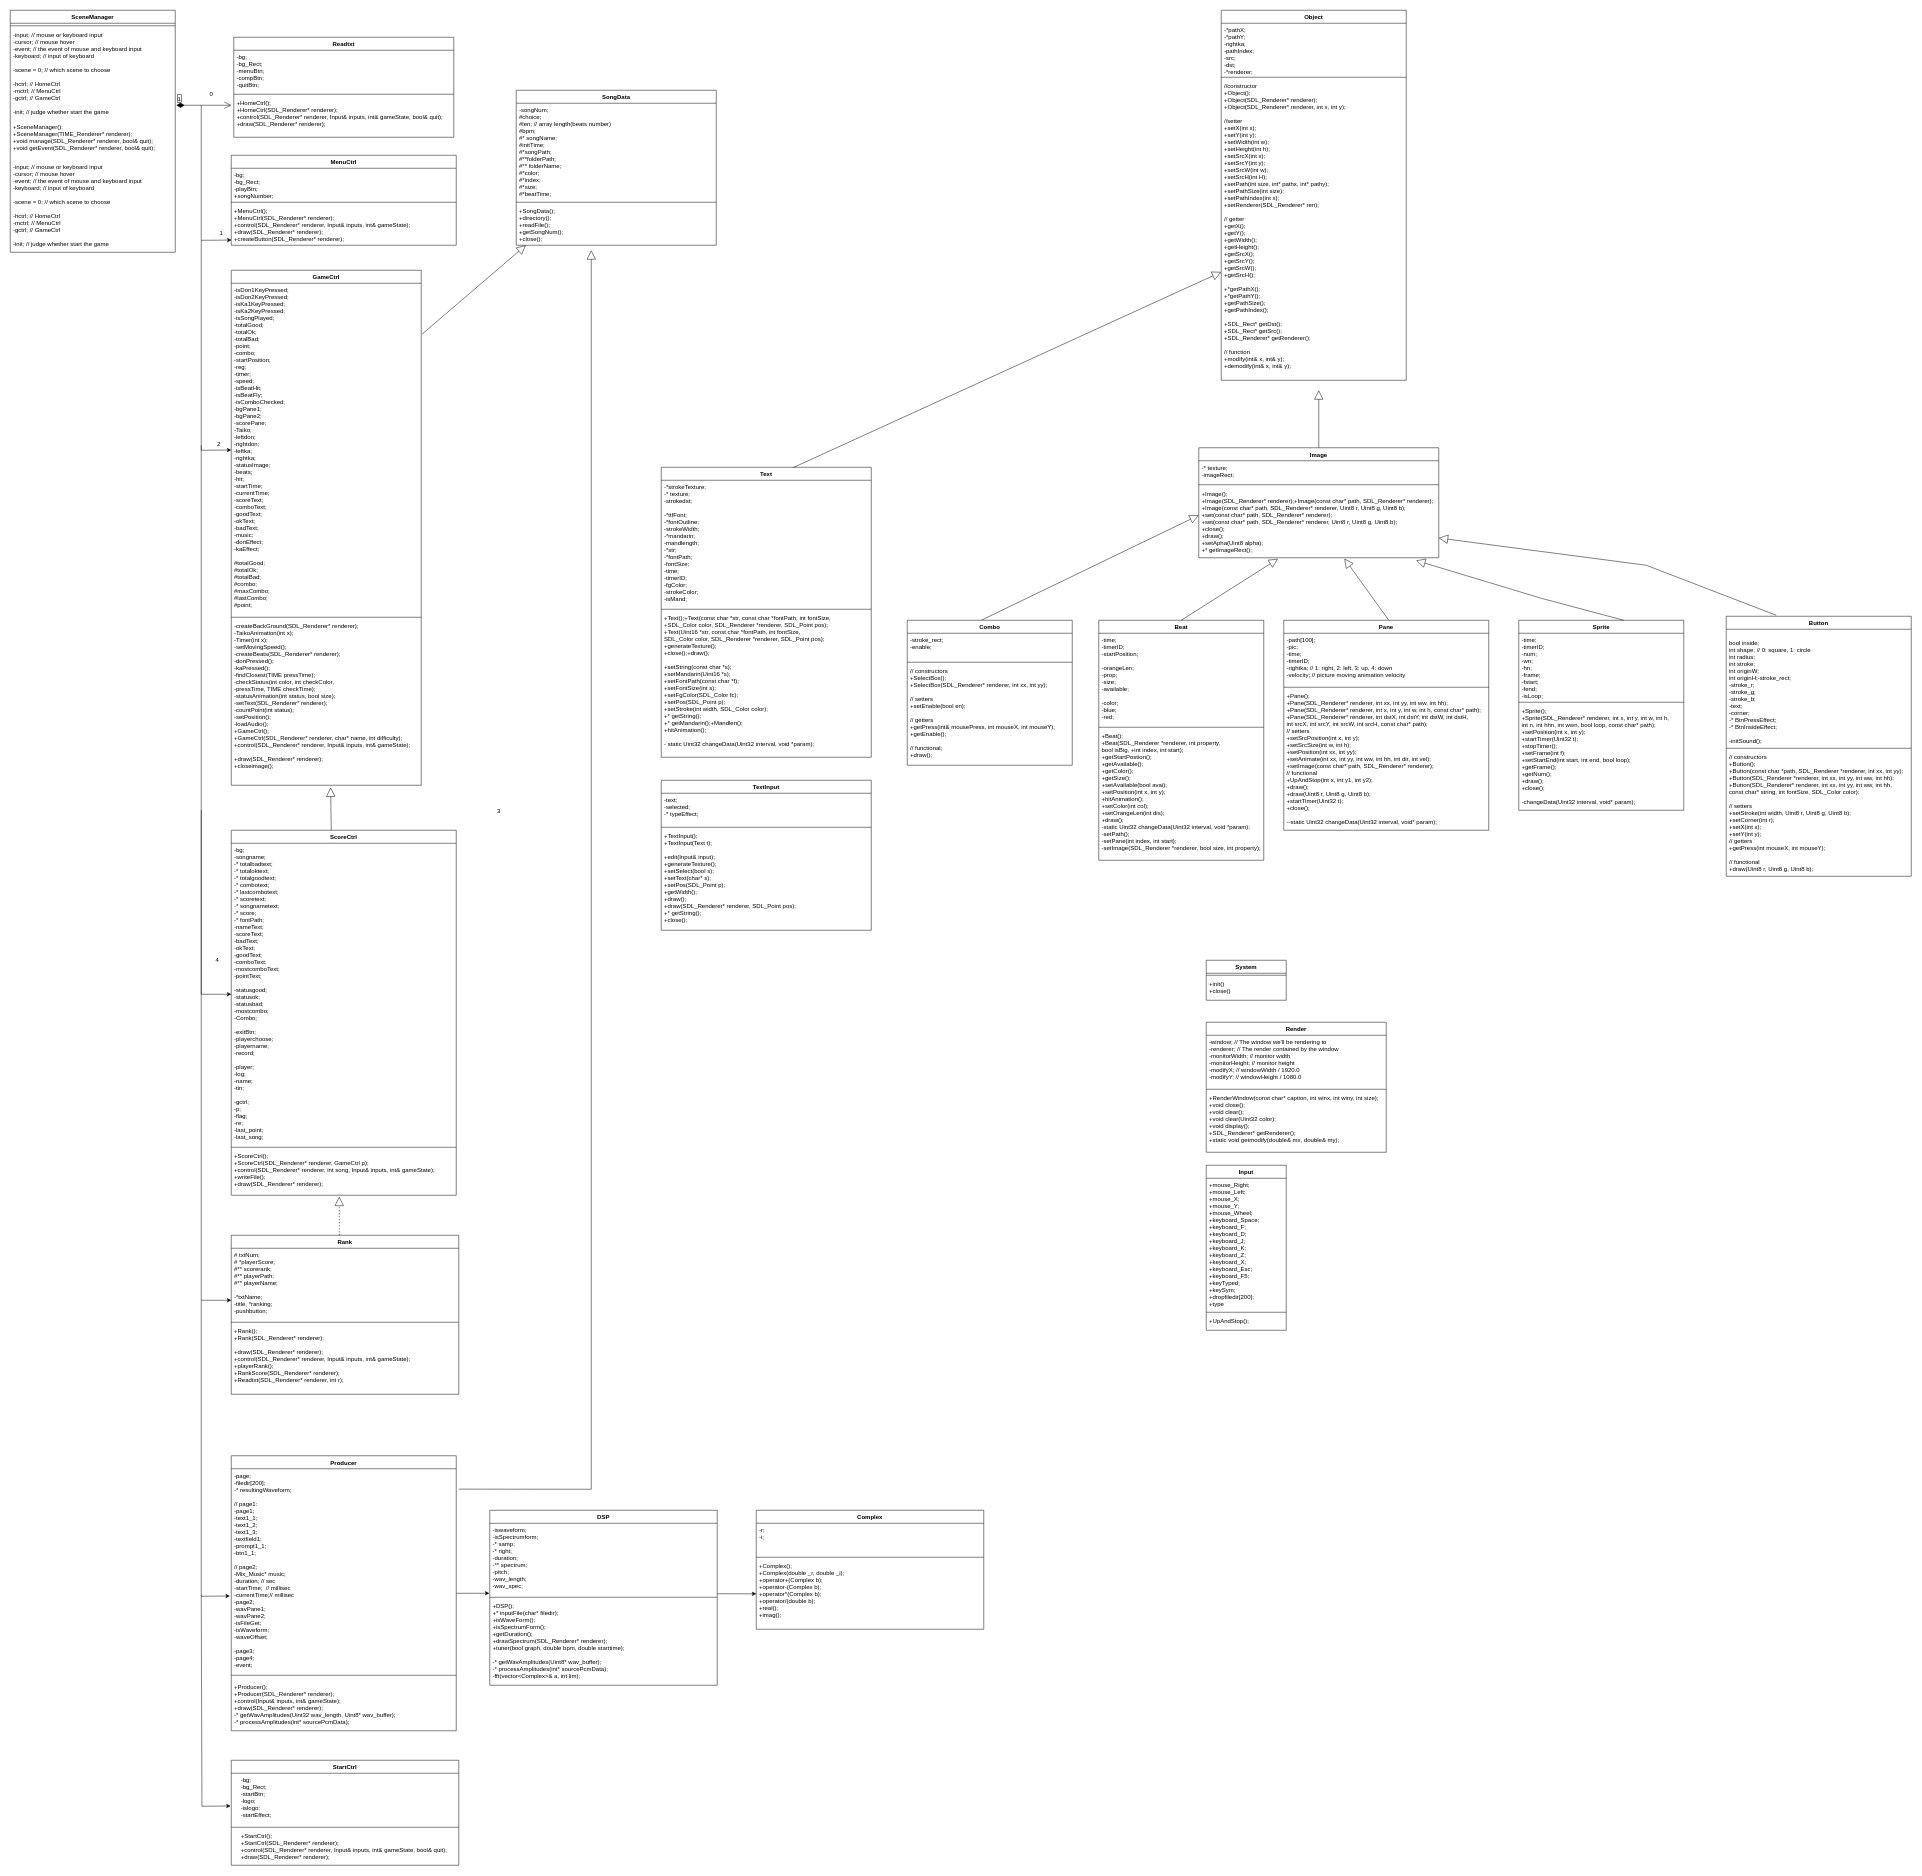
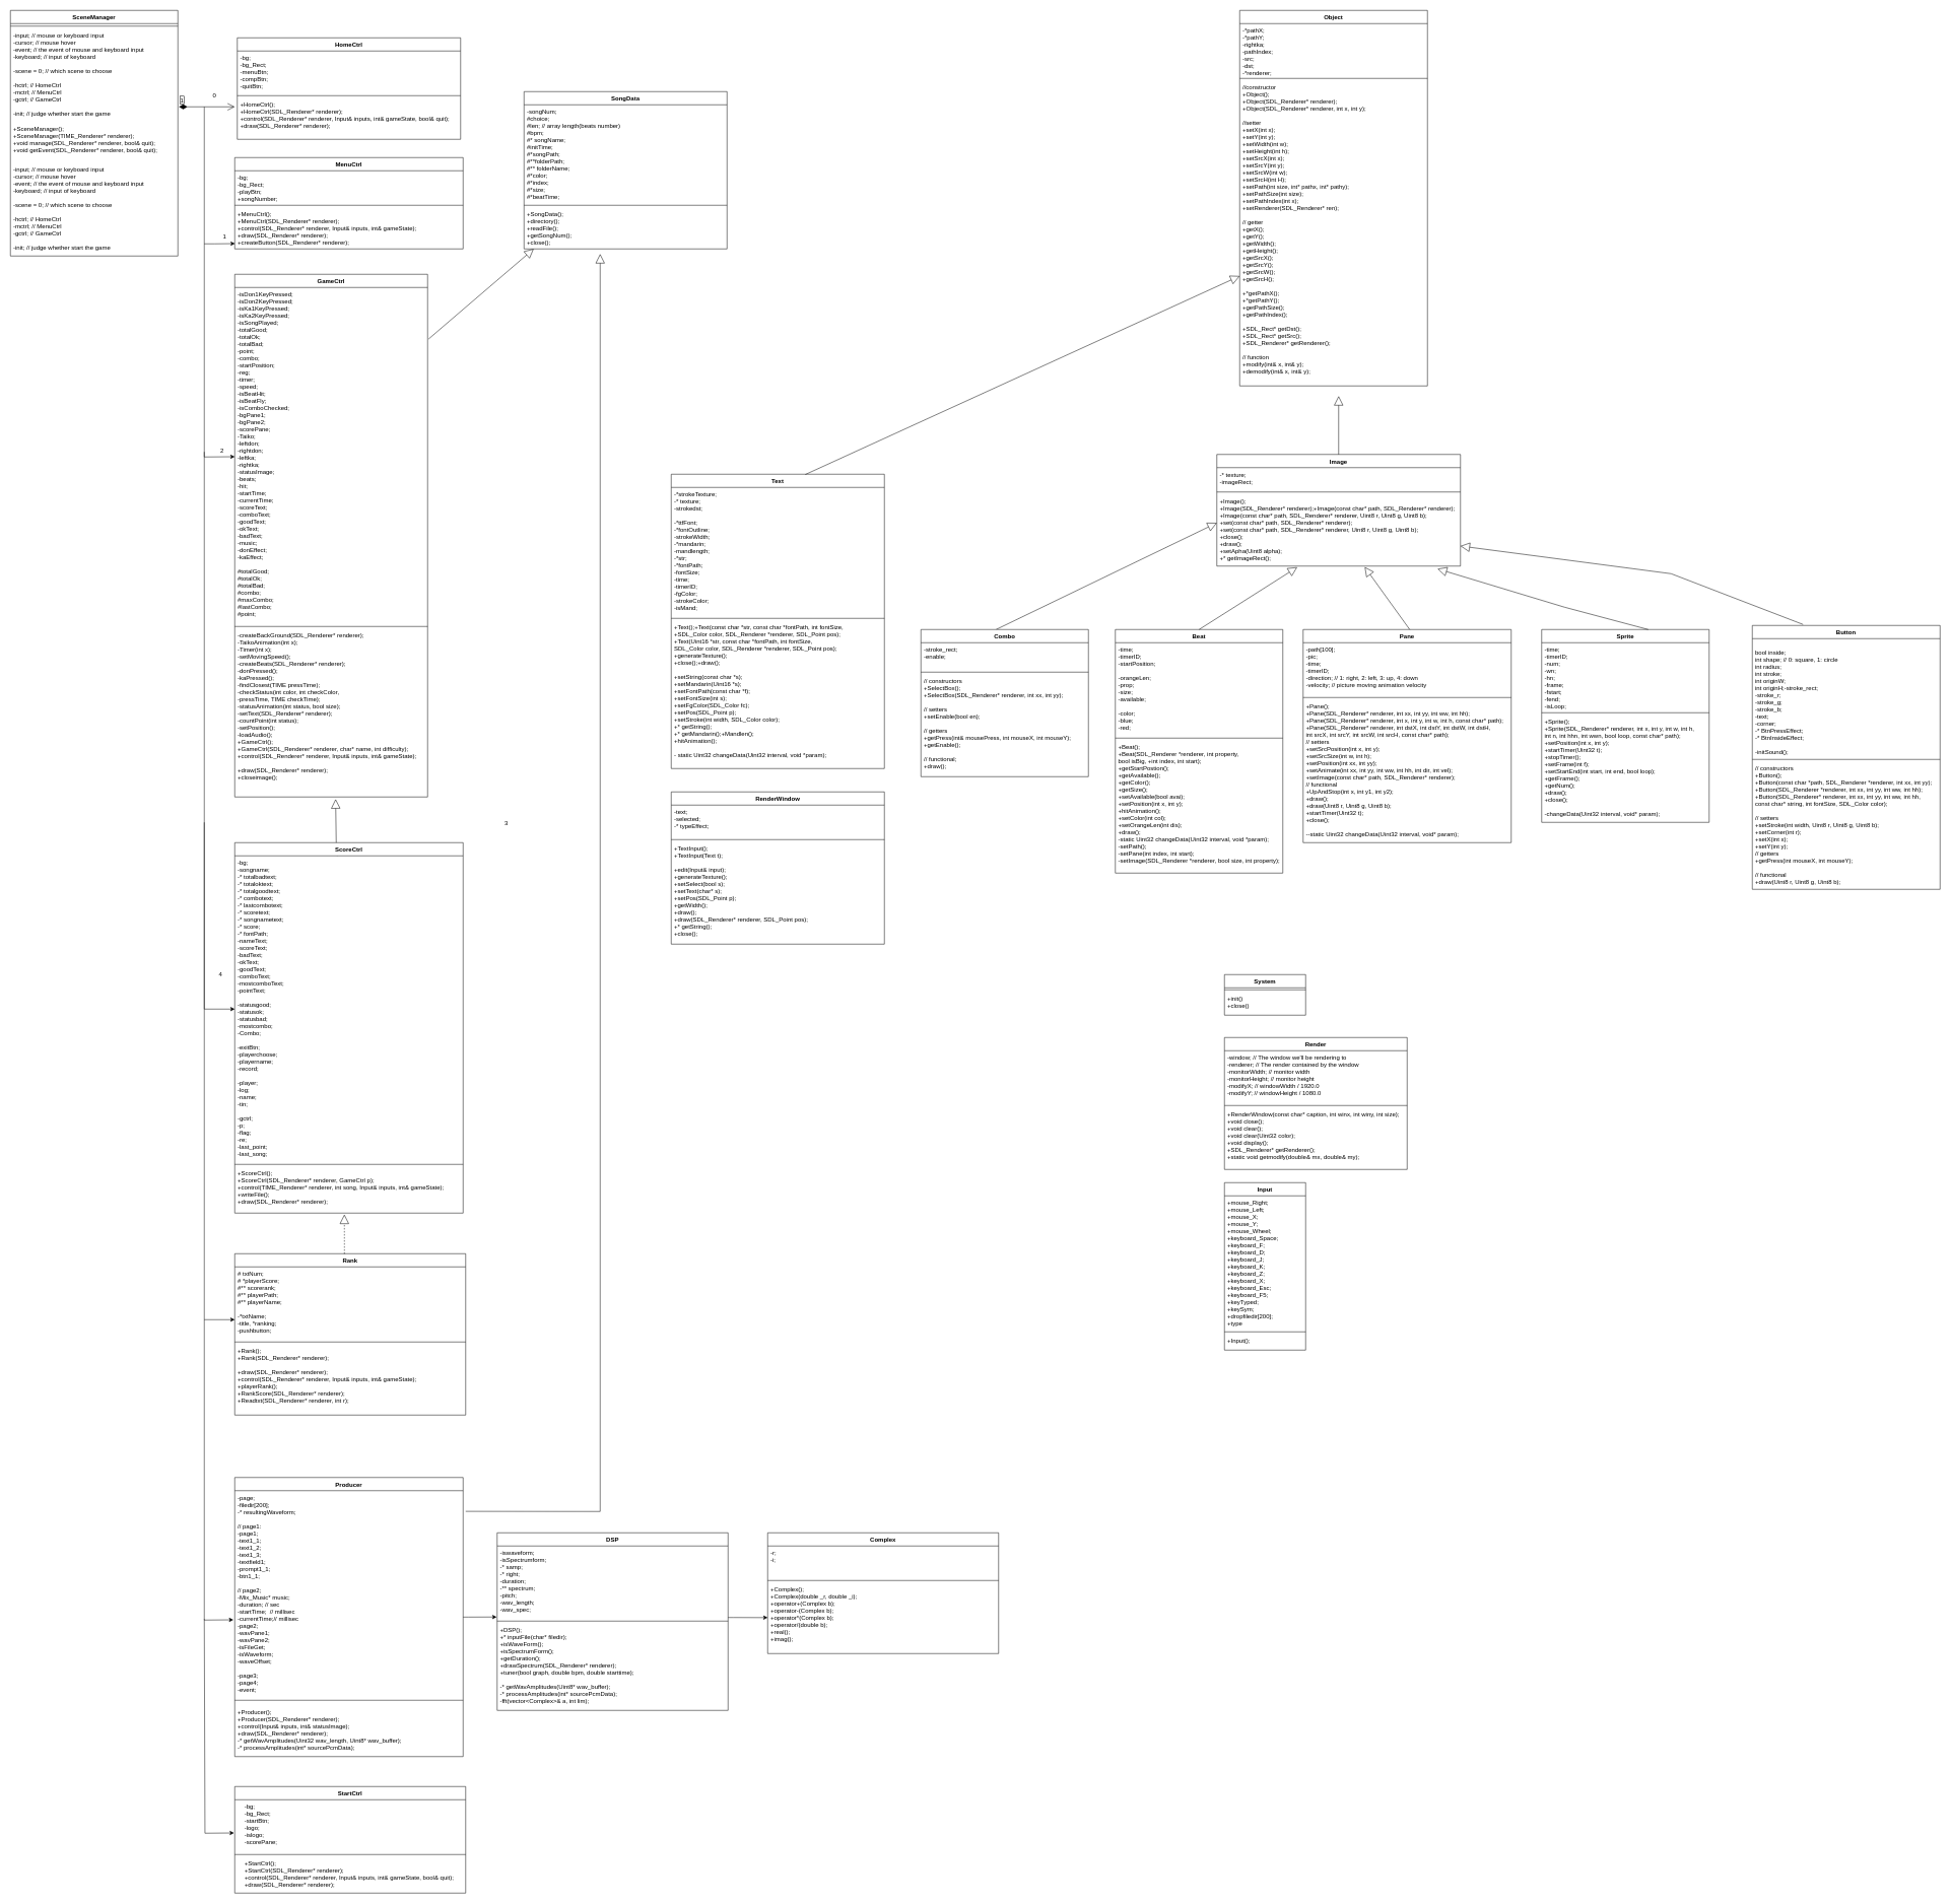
- <mxCell id="23" value="Readtxt" style="swimlane;fontStyle=1;align=center;verticalAlign=top;childLayout=stackLayout;horizontal=1;startSize=26;horizontalStack=0;resizeParent=1;resizeParentMax=0;resizeLast=0;collapsible=1;marginBottom=0;fontFamily=Helvetica;fontSize=12;fontColor=none;strokeColor=default;fillColor=default;" parent="1" vertex="1"><mxGeometry x="467" y="74" width="440" height="200" as="geometry" /></mxCell>
+ <mxCell id="23" value="HomeCtrl" style="swimlane;fontStyle=1;align=center;verticalAlign=top;childLayout=stackLayout;horizontal=1;startSize=26;horizontalStack=0;resizeParent=1;resizeParentMax=0;resizeLast=0;collapsible=1;marginBottom=0;fontFamily=Helvetica;fontSize=12;fontColor=none;strokeColor=default;fillColor=default;" parent="1" vertex="1"><mxGeometry x="467" y="74" width="440" height="200" as="geometry" /></mxCell>
- <mxCell id="20" value="-path[100];&#10;-pic;&#10;-time;&#10;-timerID;&#10;-rightka;&#09;// 1: right, 2: left, 3: up, 4: down&#10;-velocity;&#09;// picture moving animation velocity&#10;" style="text;strokeColor=none;fillColor=none;align=left;verticalAlign=top;spacingLeft=4;spacingRight=4;overflow=hidden;rotatable=0;points=[[0,0.5],[1,0.5]];portConstraint=eastwest;fontFamily=Helvetica;fontSize=12;fontColor=default;startSize=30;" parent="18" vertex="1"><mxGeometry y="26" width="410" height="104" as="geometry" /></mxCell>
+ <mxCell id="20" value="-path[100];&#10;-pic;&#10;-time;&#10;-timerID;&#10;-direction;&#09;// 1: right, 2: left, 3: up, 4: down&#10;-velocity;&#09;// picture moving animation velocity&#10;" style="text;strokeColor=none;fillColor=none;align=left;verticalAlign=top;spacingLeft=4;spacingRight=4;overflow=hidden;rotatable=0;points=[[0,0.5],[1,0.5]];portConstraint=eastwest;fontFamily=Helvetica;fontSize=12;fontColor=default;startSize=30;" parent="18" vertex="1"><mxGeometry y="26" width="410" height="104" as="geometry" /></mxCell>
- <mxCell id="79" value="TextInput" style="swimlane;fontStyle=1;align=center;verticalAlign=top;childLayout=stackLayout;horizontal=1;startSize=26;horizontalStack=0;resizeParent=1;resizeParentMax=0;resizeLast=0;collapsible=1;marginBottom=0;fontFamily=Helvetica;fontSize=12;fontColor=none;strokeColor=default;fillColor=default;" parent="1" vertex="1"><mxGeometry x="1322" y="1560" width="420" height="300" as="geometry" /></mxCell>
+ <mxCell id="79" value="RenderWindow" style="swimlane;fontStyle=1;align=center;verticalAlign=top;childLayout=stackLayout;horizontal=1;startSize=26;horizontalStack=0;resizeParent=1;resizeParentMax=0;resizeLast=0;collapsible=1;marginBottom=0;fontFamily=Helvetica;fontSize=12;fontColor=none;strokeColor=default;fillColor=default;" parent="1" vertex="1"><mxGeometry x="1322" y="1560" width="420" height="300" as="geometry" /></mxCell>
- <mxCell id="74" value="+ScoreCtrl();&#10;+ScoreCtrl(SDL_Renderer* renderer, GameCtrl p);&#10;+control(SDL_Renderer* renderer, int song, Input&amp; inputs, int&amp; gameState);&#10;+writeFile();&#10;+draw(SDL_Renderer* renderer);" style="text;strokeColor=none;fillColor=none;align=left;verticalAlign=top;spacingLeft=4;spacingRight=4;overflow=hidden;rotatable=0;points=[[0,0.5],[1,0.5]];portConstraint=eastwest;fontFamily=Helvetica;fontSize=12;fontColor=none;startSize=30;" parent="71" vertex="1"><mxGeometry y="638" width="450" height="92" as="geometry" /></mxCell>
+ <mxCell id="74" value="+ScoreCtrl();&#10;+ScoreCtrl(SDL_Renderer* renderer, GameCtrl p);&#10;+control(TIME_Renderer* renderer, int song, Input&amp; inputs, int&amp; gameState);&#10;+writeFile();&#10;+draw(SDL_Renderer* renderer);" style="text;strokeColor=none;fillColor=none;align=left;verticalAlign=top;spacingLeft=4;spacingRight=4;overflow=hidden;rotatable=0;points=[[0,0.5],[1,0.5]];portConstraint=eastwest;fontFamily=Helvetica;fontSize=12;fontColor=none;startSize=30;" parent="71" vertex="1"><mxGeometry y="638" width="450" height="92" as="geometry" /></mxCell>
- <mxCell id="34" value="+UpAndStop();" style="text;strokeColor=none;fillColor=none;align=left;verticalAlign=top;spacingLeft=4;spacingRight=4;overflow=hidden;rotatable=0;points=[[0,0.5],[1,0.5]];portConstraint=eastwest;fontFamily=Helvetica;fontSize=12;fontColor=none;startSize=30;" parent="31" vertex="1"><mxGeometry y="298" width="160" height="32" as="geometry" /></mxCell>
+ <mxCell id="34" value="+Input();" style="text;strokeColor=none;fillColor=none;align=left;verticalAlign=top;spacingLeft=4;spacingRight=4;overflow=hidden;rotatable=0;points=[[0,0.5],[1,0.5]];portConstraint=eastwest;fontFamily=Helvetica;fontSize=12;fontColor=none;startSize=30;" parent="31" vertex="1"><mxGeometry y="298" width="160" height="32" as="geometry" /></mxCell>
- <mxCell id="78" value="+Producer();&#10;+Producer(SDL_Renderer* renderer);&#10;+control(Input&amp; inputs, int&amp; gameState);&#10;+draw(SDL_Renderer* renderer);&#10;-* getWavAmplitudes(Uint32 wav_length, Uint8* wav_buffer);&#10;-* processAmplitudes(int* sourcePcmData);" style="text;strokeColor=none;fillColor=none;align=left;verticalAlign=top;spacingLeft=4;spacingRight=4;overflow=hidden;rotatable=0;points=[[0,0.5],[1,0.5]];portConstraint=eastwest;fontFamily=Helvetica;fontSize=12;fontColor=none;startSize=30;" parent="75" vertex="1"><mxGeometry y="448" width="450" height="102" as="geometry" /></mxCell>
+ <mxCell id="78" value="+Producer();&#10;+Producer(SDL_Renderer* renderer);&#10;+control(Input&amp; inputs, int&amp; statusImage);&#10;+draw(SDL_Renderer* renderer);&#10;-* getWavAmplitudes(Uint32 wav_length, Uint8* wav_buffer);&#10;-* processAmplitudes(int* sourcePcmData);" style="text;strokeColor=none;fillColor=none;align=left;verticalAlign=top;spacingLeft=4;spacingRight=4;overflow=hidden;rotatable=0;points=[[0,0.5],[1,0.5]];portConstraint=eastwest;fontFamily=Helvetica;fontSize=12;fontColor=none;startSize=30;" parent="75" vertex="1"><mxGeometry y="448" width="450" height="102" as="geometry" /></mxCell>
- <mxCell id="115" value="    -bg;&#10;    -bg_Rect;&#10;    -startBtn;&#10;    -logo;&#10;    -islogo;&#10;    -startEffect;" style="text;strokeColor=none;fillColor=none;align=left;verticalAlign=top;spacingLeft=4;spacingRight=4;overflow=hidden;rotatable=0;points=[[0,0.5],[1,0.5]];portConstraint=eastwest;" parent="114" vertex="1"><mxGeometry y="26" width="455" height="104" as="geometry" /></mxCell>
+ <mxCell id="115" value="    -bg;&#10;    -bg_Rect;&#10;    -startBtn;&#10;    -logo;&#10;    -islogo;&#10;    -scorePane;" style="text;strokeColor=none;fillColor=none;align=left;verticalAlign=top;spacingLeft=4;spacingRight=4;overflow=hidden;rotatable=0;points=[[0,0.5],[1,0.5]];portConstraint=eastwest;" parent="114" vertex="1"><mxGeometry y="26" width="455" height="104" as="geometry" /></mxCell>
